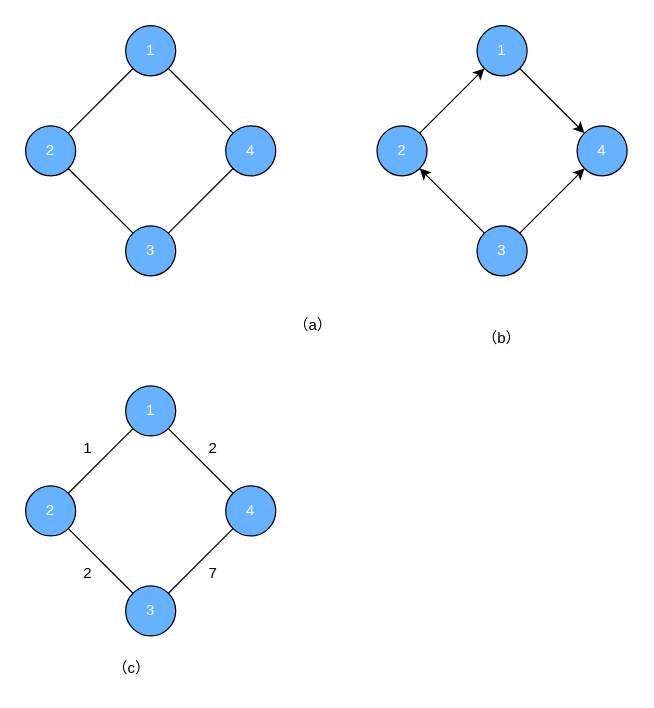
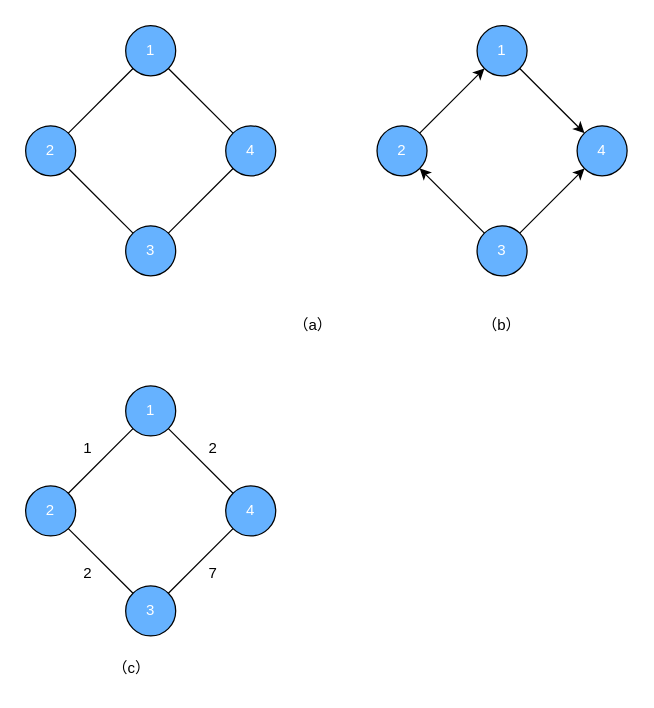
- <mxCell id="44" value="（b）" style="text;html=1;strokeColor=none;fillColor=none;align=center;verticalAlign=middle;whiteSpace=wrap;rounded=0;fontColor=#000000;" vertex="1" parent="1"><mxGeometry x="381" y="260" width="40" height="20" as="geometry" /></mxCell>
+ <mxCell id="44" value="（b）" style="text;html=1;strokeColor=none;fillColor=none;align=center;verticalAlign=middle;whiteSpace=wrap;rounded=0;fontColor=#000000;" vertex="1" parent="1"><mxGeometry x="381" y="250" width="40" height="20" as="geometry" /></mxCell>
